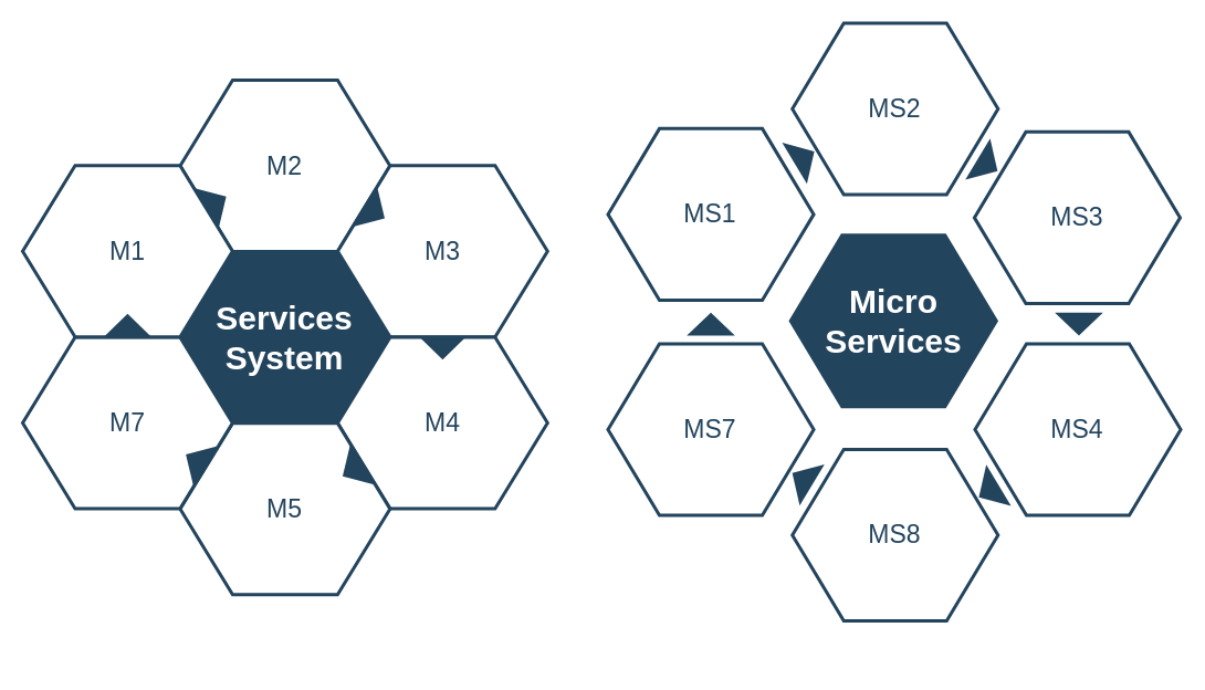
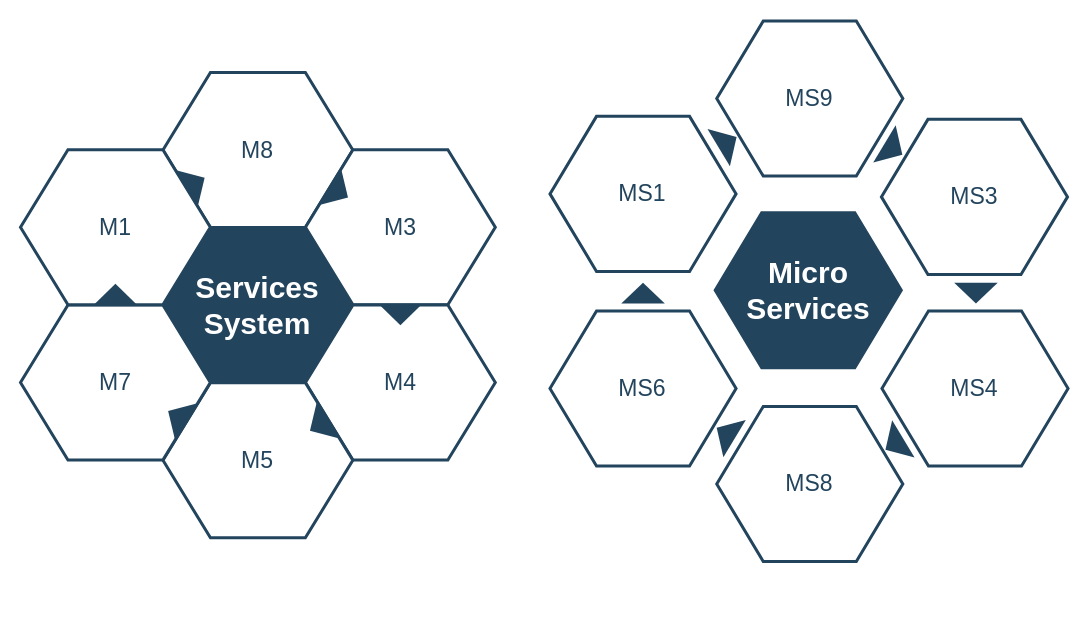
- <mxCell id="19" value="MS2" style="shape=hexagon;perimeter=hexagonPerimeter2;whiteSpace=wrap;html=1;shadow=0;labelBackgroundColor=none;strokeColor=#23445D;fillColor=#ffffff;gradientColor=none;fontFamily=Helvetica;fontSize=23;fontColor=#23445D;align=center;strokeWidth=3;" vertex="1" parent="1"><mxGeometry x="716.227" y="20.52" width="186.106" height="155.032" as="geometry" /></mxCell>
+ <mxCell id="19" value="MS9" style="shape=hexagon;perimeter=hexagonPerimeter2;whiteSpace=wrap;html=1;shadow=0;labelBackgroundColor=none;strokeColor=#23445D;fillColor=#ffffff;gradientColor=none;fontFamily=Helvetica;fontSize=23;fontColor=#23445D;align=center;strokeWidth=3;" vertex="1" parent="1"><mxGeometry x="716.227" y="20.52" width="186.106" height="155.032" as="geometry" /></mxCell>
- <mxCell id="6" value="M2" style="shape=hexagon;perimeter=hexagonPerimeter2;whiteSpace=wrap;html=1;shadow=0;labelBackgroundColor=none;strokeColor=#23445D;fillColor=#ffffff;gradientColor=none;fontFamily=Helvetica;fontSize=23;fontColor=#23445D;align=center;strokeWidth=3;" parent="3" vertex="1"><mxGeometry x="142.491" width="189.828" height="155.032" as="geometry" /></mxCell>
+ <mxCell id="6" value="M8" style="shape=hexagon;perimeter=hexagonPerimeter2;whiteSpace=wrap;html=1;shadow=0;labelBackgroundColor=none;strokeColor=#23445D;fillColor=#ffffff;gradientColor=none;fontFamily=Helvetica;fontSize=23;fontColor=#23445D;align=center;strokeWidth=3;" parent="3" vertex="1"><mxGeometry x="142.491" width="189.828" height="155.032" as="geometry" /></mxCell>
- <mxCell id="23" value="MS7" style="shape=hexagon;perimeter=hexagonPerimeter2;whiteSpace=wrap;html=1;shadow=0;labelBackgroundColor=none;strokeColor=#23445D;fillColor=#FFFFFF;gradientColor=none;fontFamily=Helvetica;fontSize=23;fontColor=#23445d;align=center;strokeWidth=3;" vertex="1" parent="1"><mxGeometry x="549.48" y="310.516" width="186.106" height="155.032" as="geometry" /></mxCell>
+ <mxCell id="23" value="MS6" style="shape=hexagon;perimeter=hexagonPerimeter2;whiteSpace=wrap;html=1;shadow=0;labelBackgroundColor=none;strokeColor=#23445D;fillColor=#FFFFFF;gradientColor=none;fontFamily=Helvetica;fontSize=23;fontColor=#23445d;align=center;strokeWidth=3;" vertex="1" parent="1"><mxGeometry x="549.48" y="310.516" width="186.106" height="155.032" as="geometry" /></mxCell>
